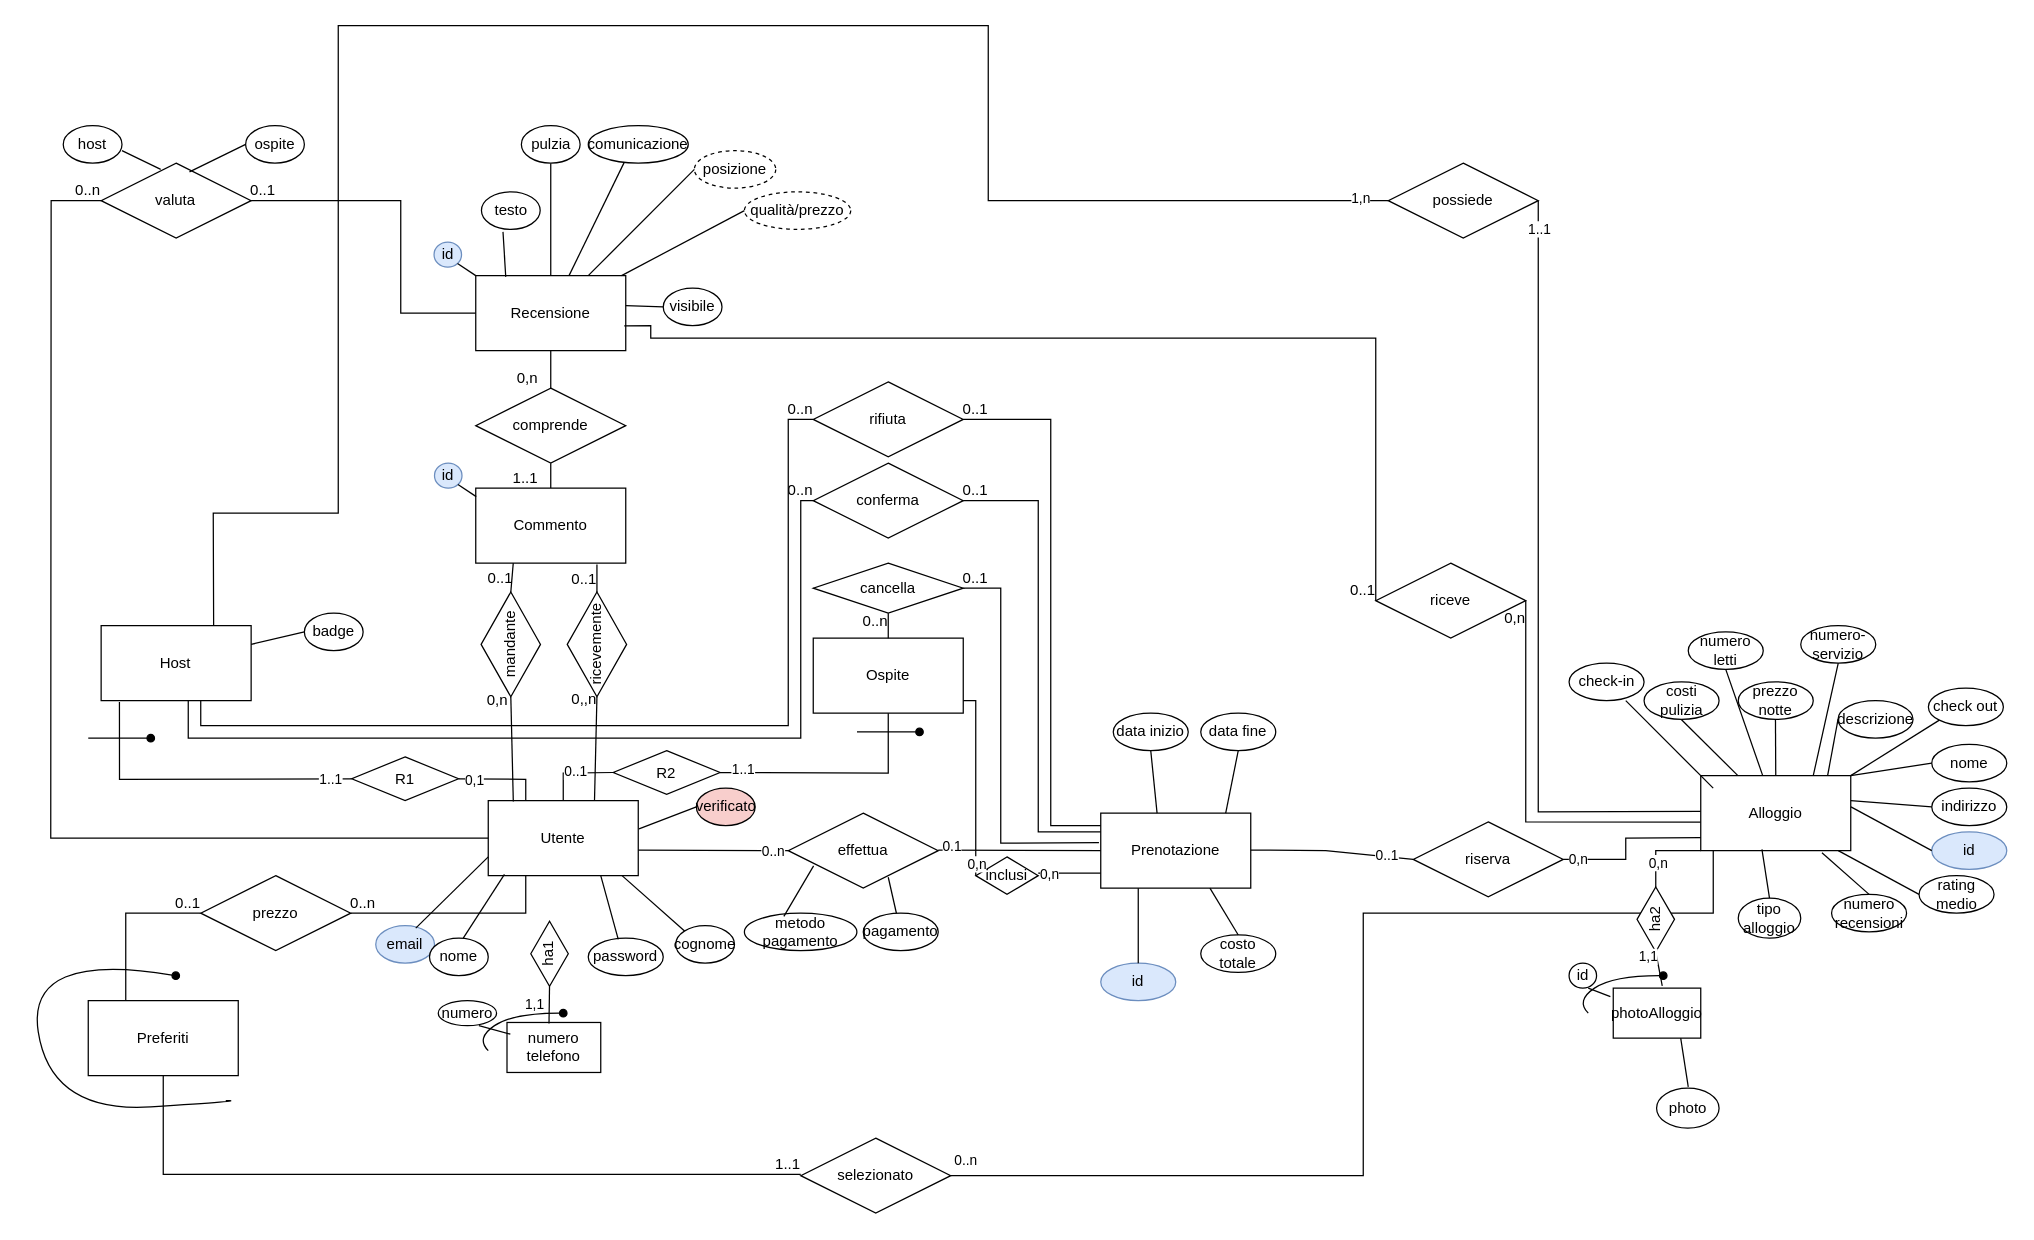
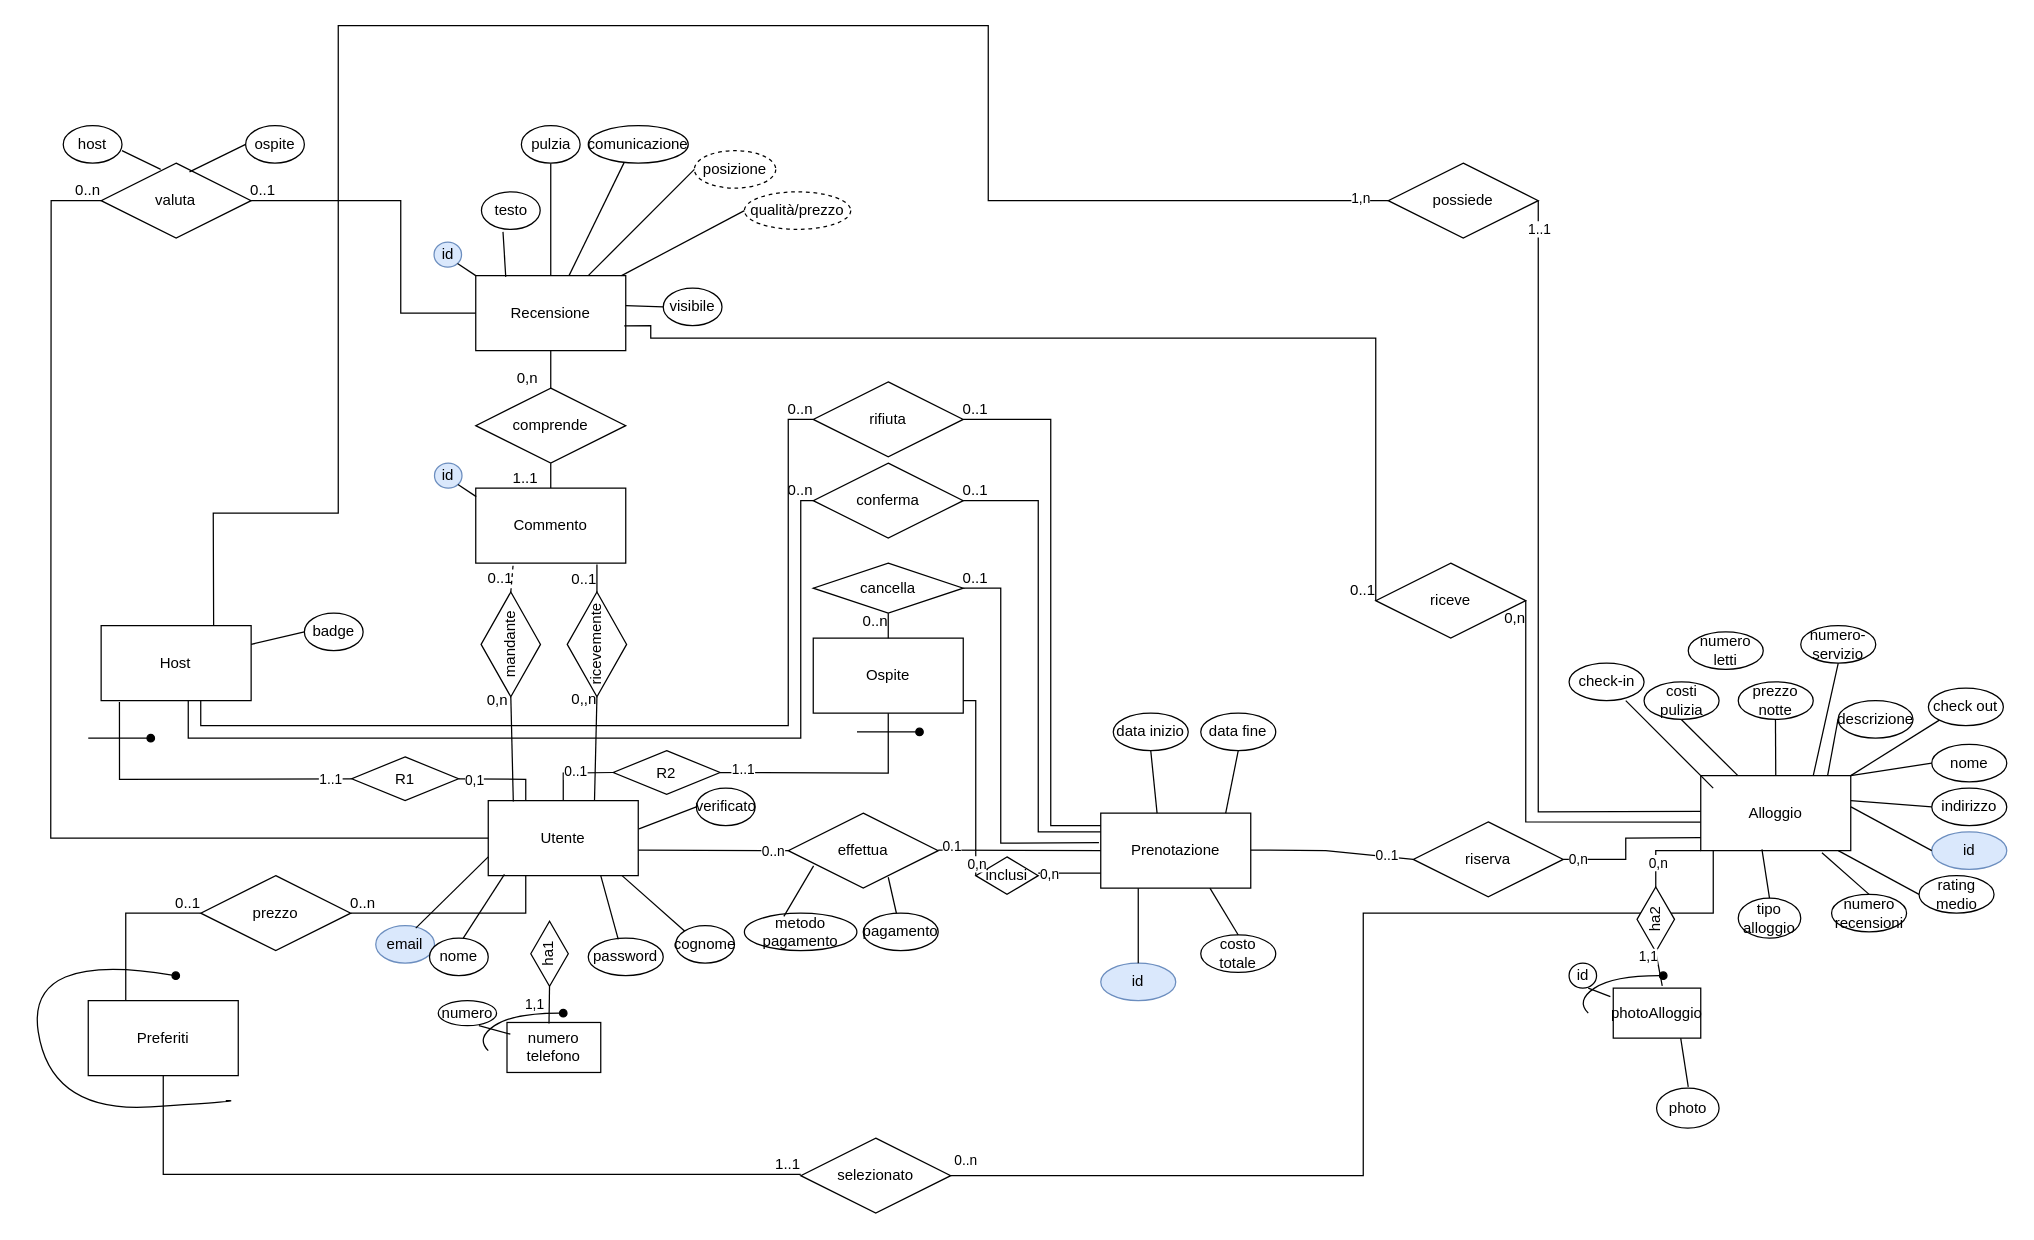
- <mxCell id="107" value="" style="endArrow=none;html=1;rounded=0;exitX=1;exitY=0.5;exitDx=0;exitDy=0;entryX=0.25;entryY=1;entryDx=0;entryDy=0;" parent="1" source="106" target="104" edge="1"><mxGeometry relative="1" as="geometry"><mxPoint x="381.91" y="479.5" as="sourcePoint" /><mxPoint x="412" y="450" as="targetPoint" /></mxGeometry></mxCell>
+ <mxCell id="107" value="" style="endArrow=none;html=1;rounded=0;exitX=1;exitY=0.5;exitDx=0;exitDy=0;entryX=0.25;entryY=1;entryDx=0;entryDy=0;dashed=1;" parent="1" source="106" target="104" edge="1"><mxGeometry relative="1" as="geometry"><mxPoint x="381.91" y="479.5" as="sourcePoint" /><mxPoint x="412" y="450" as="targetPoint" /></mxGeometry></mxCell>
- <mxCell id="46" value="" style="endArrow=none;html=1;rounded=0;entryX=0.5;entryY=1;entryDx=0;entryDy=0;" parent="1" source="3" target="45" edge="1"><mxGeometry relative="1" as="geometry"><mxPoint x="1360" y="625" as="sourcePoint" /><mxPoint x="1410" y="540" as="targetPoint" /></mxGeometry></mxCell>
- <mxCell id="47" value="" style="resizable=0;html=1;align=right;verticalAlign=bottom;" parent="46" connectable="0" vertex="1"><mxGeometry x="1" relative="1" as="geometry" /></mxCell>
- <mxCell id="18" value="verificato" style="ellipse;whiteSpace=wrap;html=1;align=center;fillColor=#f8cecc;" parent="1" vertex="1"><mxGeometry x="556.5" y="630" width="47" height="30" as="geometry" /></mxCell>
+ <mxCell id="18" value="verificato" style="ellipse;whiteSpace=wrap;html=1;align=center;" parent="1" vertex="1"><mxGeometry x="556.5" y="630" width="47" height="30" as="geometry" /></mxCell>
